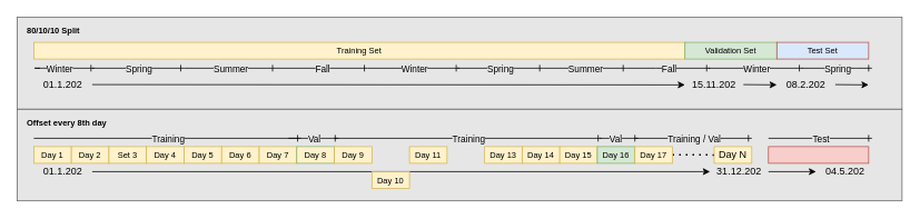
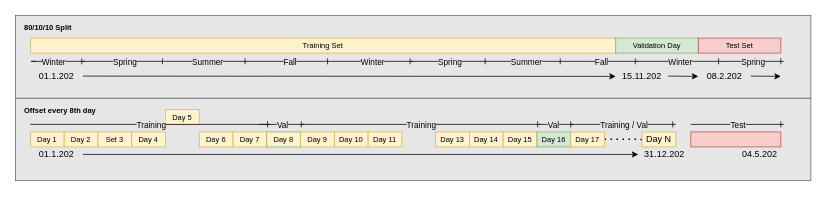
- <mxCell id="41" value="Validation Set" style="rounded=0;whiteSpace=wrap;html=1;fillColor=#d5e8d4;strokeColor=#82b366;fontSize=10;" vertex="1" parent="1"><mxGeometry x="820" y="50" width="110" height="20" as="geometry" /></mxCell>
+ <mxCell id="41" value="Validation Day" style="rounded=0;whiteSpace=wrap;html=1;fillColor=#d5e8d4;strokeColor=#82b366;fontSize=10;" vertex="1" parent="1"><mxGeometry x="820" y="50" width="110" height="20" as="geometry" /></mxCell>
- <mxCell id="42" value="Test Set" style="rounded=0;whiteSpace=wrap;html=1;fillColor=#dae8fc;strokeColor=#b85450;fontSize=10;" vertex="1" parent="1"><mxGeometry x="930" y="50" width="110" height="20" as="geometry" /></mxCell>
+ <mxCell id="42" value="Test Set" style="rounded=0;whiteSpace=wrap;html=1;fillColor=#f8cecc;strokeColor=#b85450;fontSize=10;" vertex="1" parent="1"><mxGeometry x="930" y="50" width="110" height="20" as="geometry" /></mxCell>
- <mxCell id="12" value="&lt;div style=&quot;font-size: 10px;&quot;&gt;Day 5&lt;br style=&quot;font-size: 10px;&quot;&gt;&lt;/div&gt;" style="rounded=0;whiteSpace=wrap;html=1;fillColor=#fff2cc;strokeColor=#d6b656;fontSize=10;" vertex="1" parent="1"><mxGeometry x="220" y="175" width="45" height="20" as="geometry" /></mxCell>
+ <mxCell id="12" value="&lt;div style=&quot;font-size: 10px;&quot;&gt;Day 5&lt;br style=&quot;font-size: 10px;&quot;&gt;&lt;/div&gt;" style="rounded=0;whiteSpace=wrap;html=1;fillColor=#fff2cc;strokeColor=#d6b656;fontSize=10;" vertex="1" parent="1"><mxGeometry x="220" y="145" width="45" height="20" as="geometry" /></mxCell>
- <mxCell id="38" value="" style="endArrow=classic;html=1;fontSize=10;fontColor=#000000;entryX=0;entryY=0.5;entryDx=0;entryDy=0;exitX=1;exitY=0.5;exitDx=0;exitDy=0;" edge="1" parent="1" source="7" target="39"><mxGeometry width="50" height="50" relative="1" as="geometry"><mxPoint x="900" y="205" as="sourcePoint" /><mxPoint x="960" y="205" as="targetPoint" /></mxGeometry></mxCell>
- <mxCell id="17" value="&lt;div style=&quot;font-size: 10px;&quot;&gt;Day 10&lt;br style=&quot;font-size: 10px;&quot;&gt;&lt;/div&gt;" style="rounded=0;whiteSpace=wrap;html=1;fillColor=#fff2cc;strokeColor=#d6b656;fontSize=10;" vertex="1" parent="1"><mxGeometry x="445" y="205" width="45" height="20" as="geometry" /></mxCell>
+ <mxCell id="17" value="&lt;div style=&quot;font-size: 10px;&quot;&gt;Day 10&lt;br style=&quot;font-size: 10px;&quot;&gt;&lt;/div&gt;" style="rounded=0;whiteSpace=wrap;html=1;fillColor=#fff2cc;strokeColor=#d6b656;fontSize=10;" vertex="1" parent="1"><mxGeometry x="445" y="175" width="45" height="20" as="geometry" /></mxCell>
